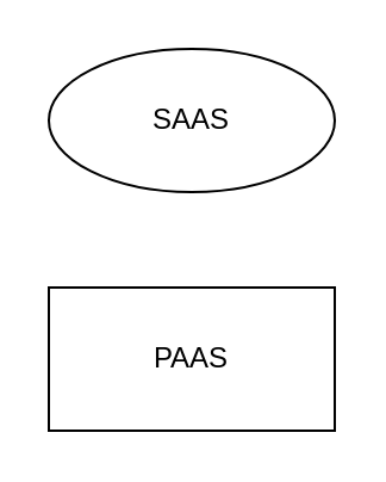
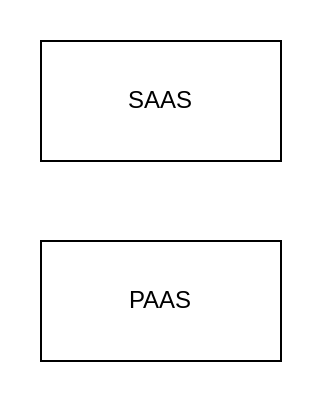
- <mxCell id="3" value="SAAS" style="ellipse;whiteSpace=wrap;html=1;" vertex="1" parent="1"><mxGeometry x="20" y="20" width="120" height="60" as="geometry" /></mxCell>
+ <mxCell id="3" value="SAAS" style="rounded=0;whiteSpace=wrap;html=1;" vertex="1" parent="1"><mxGeometry x="20" y="20" width="120" height="60" as="geometry" /></mxCell>
